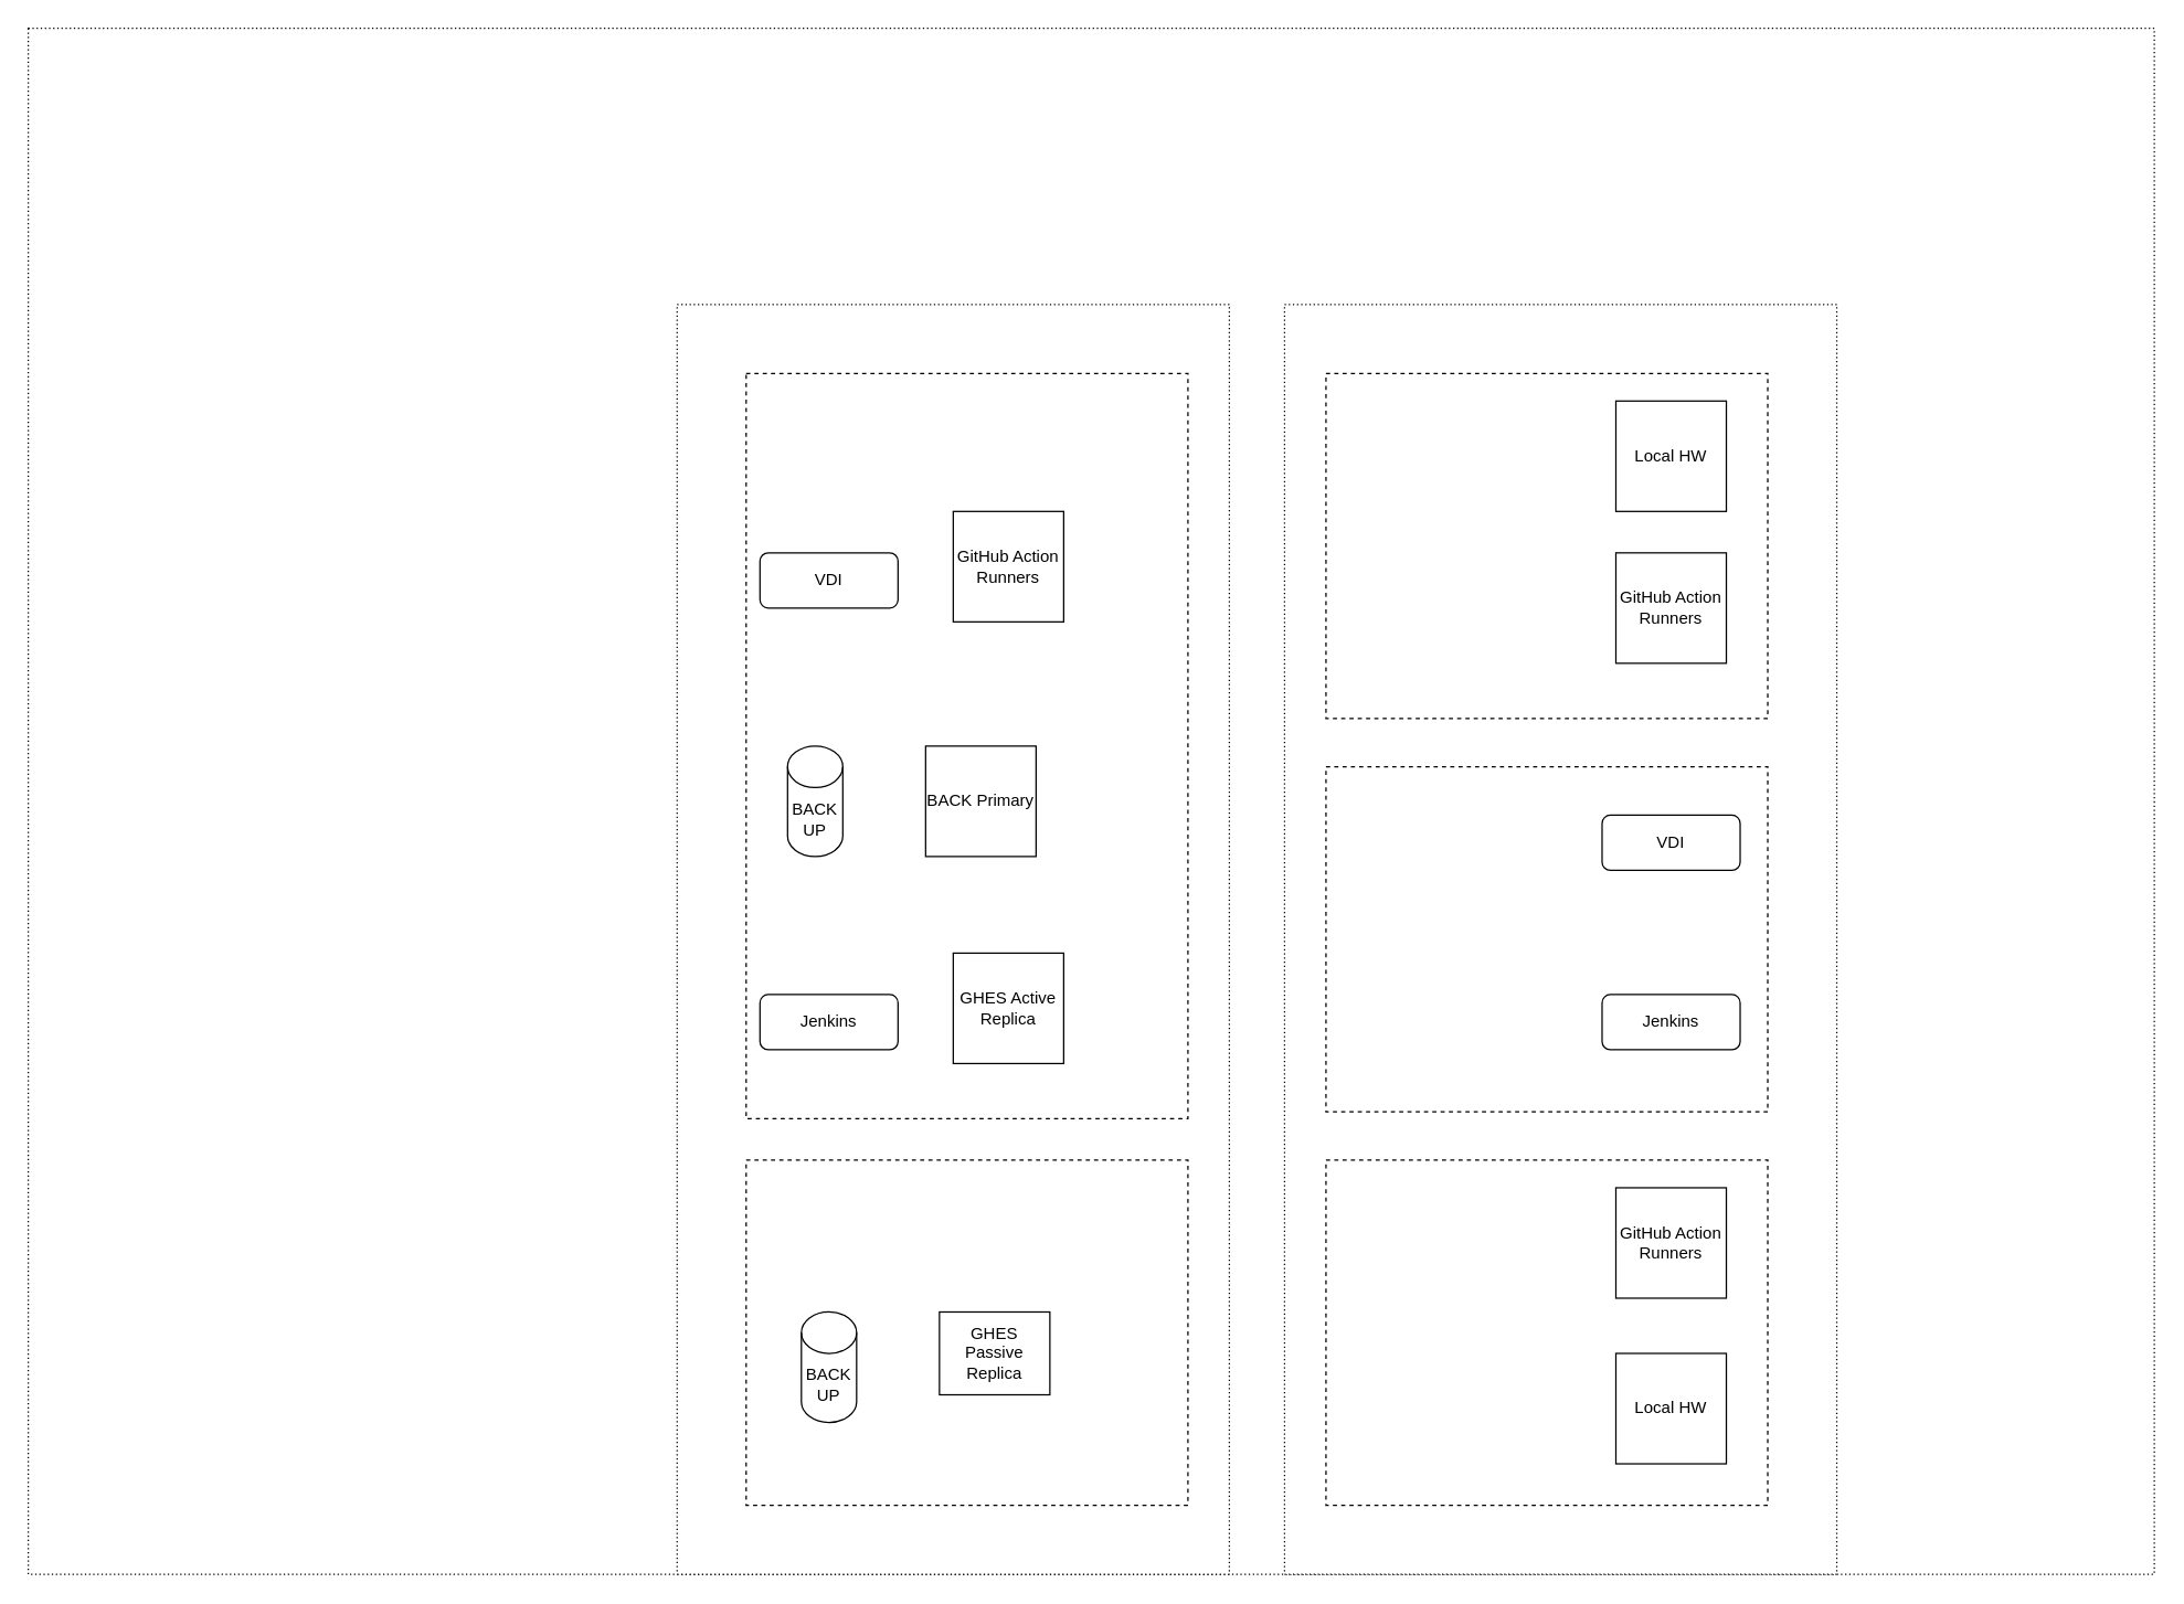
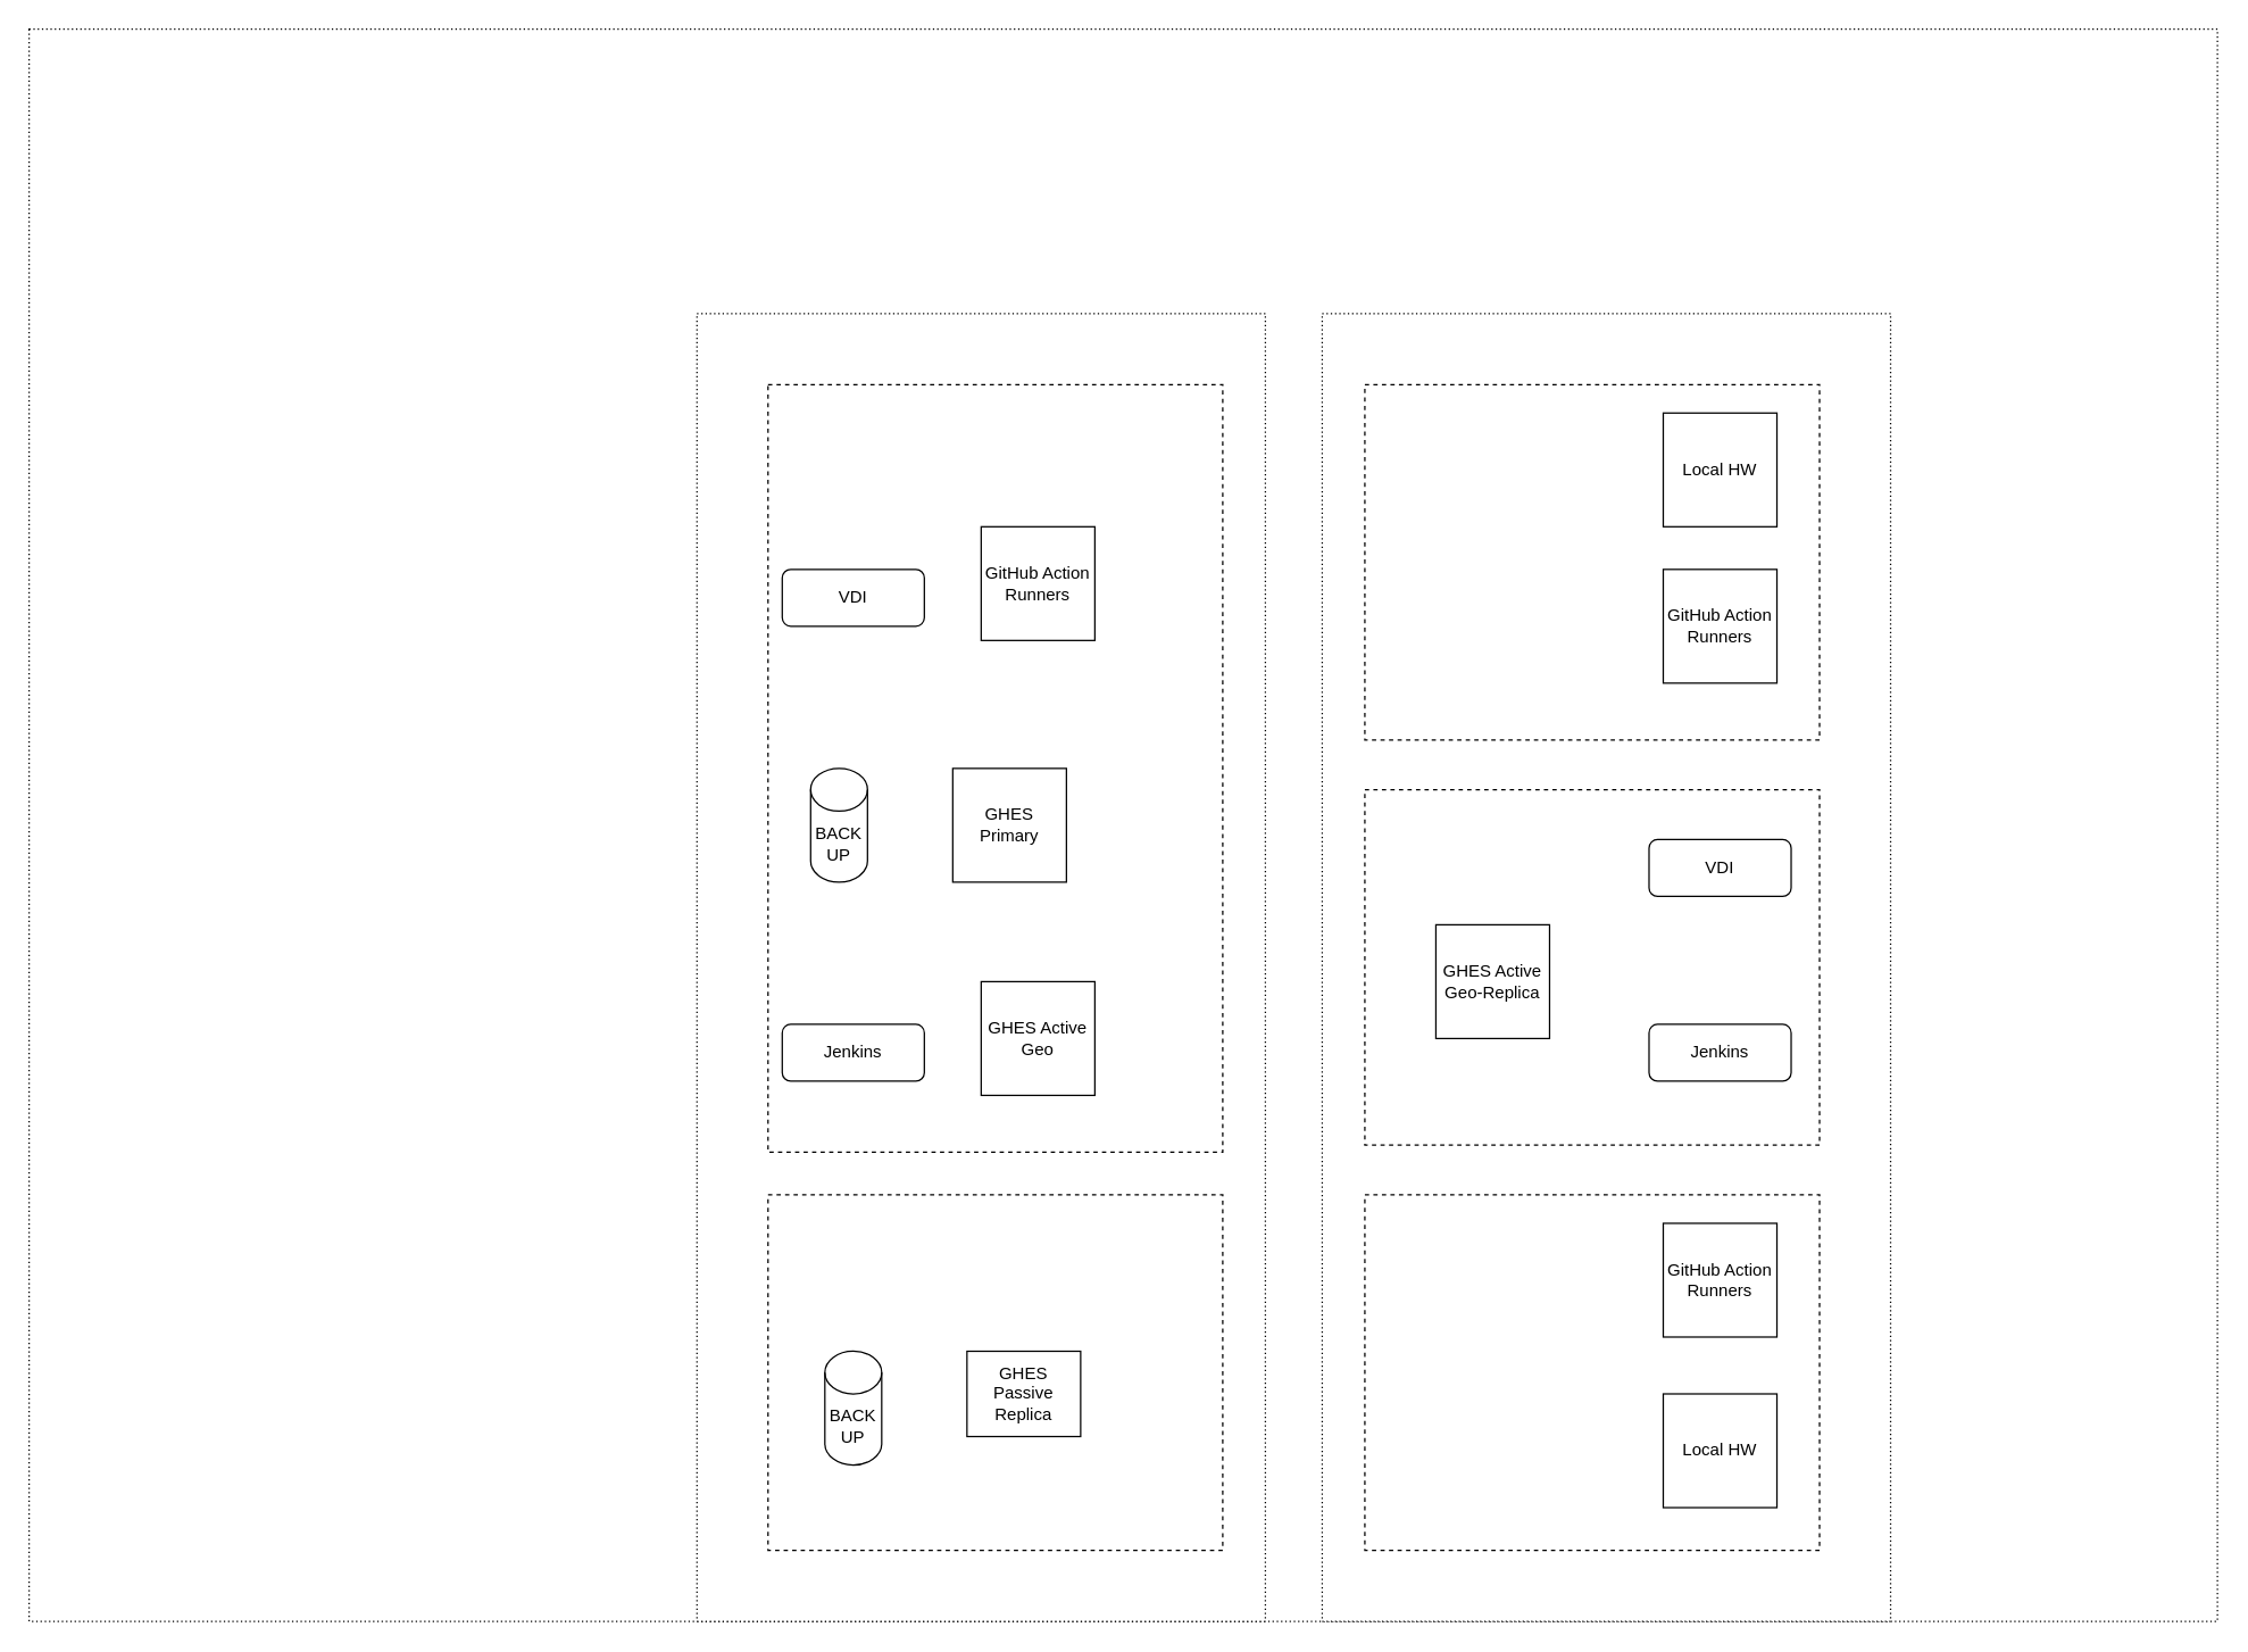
- <mxCell id="16" value="BACK Primary" style="whiteSpace=wrap;html=1;aspect=fixed;" vertex="1" parent="1"><mxGeometry x="670" y="540" width="80" height="80" as="geometry" /></mxCell>
+ <mxCell id="16" value="GHES Primary" style="whiteSpace=wrap;html=1;aspect=fixed;" vertex="1" parent="1"><mxGeometry x="670" y="540" width="80" height="80" as="geometry" /></mxCell>
+ <mxCell id="11" value="GHES Active Geo-Replica" style="whiteSpace=wrap;html=1;aspect=fixed;" vertex="1" parent="1"><mxGeometry x="1010" y="650" width="80" height="80" as="geometry" /></mxCell>
- <mxCell id="17" value="GHES Active Replica" style="whiteSpace=wrap;html=1;aspect=fixed;" vertex="1" parent="1"><mxGeometry x="690" y="690" width="80" height="80" as="geometry" /></mxCell>
+ <mxCell id="17" value="GHES Active Geo" style="whiteSpace=wrap;html=1;aspect=fixed;" vertex="1" parent="1"><mxGeometry x="690" y="690" width="80" height="80" as="geometry" /></mxCell>
